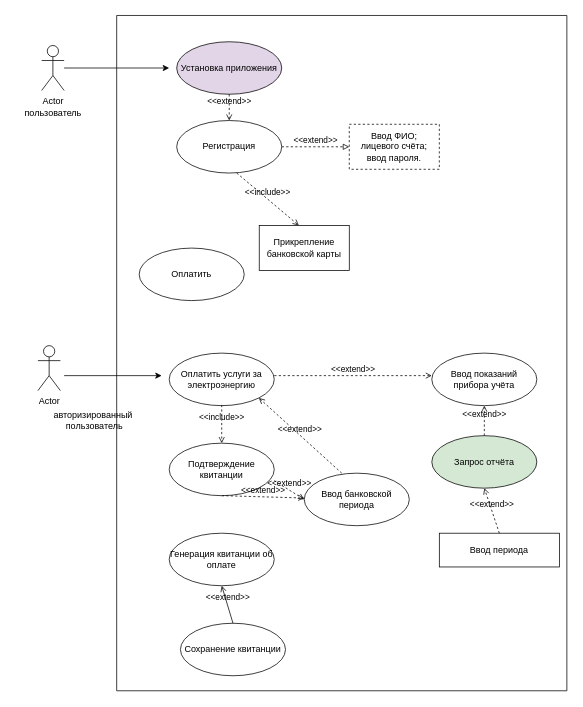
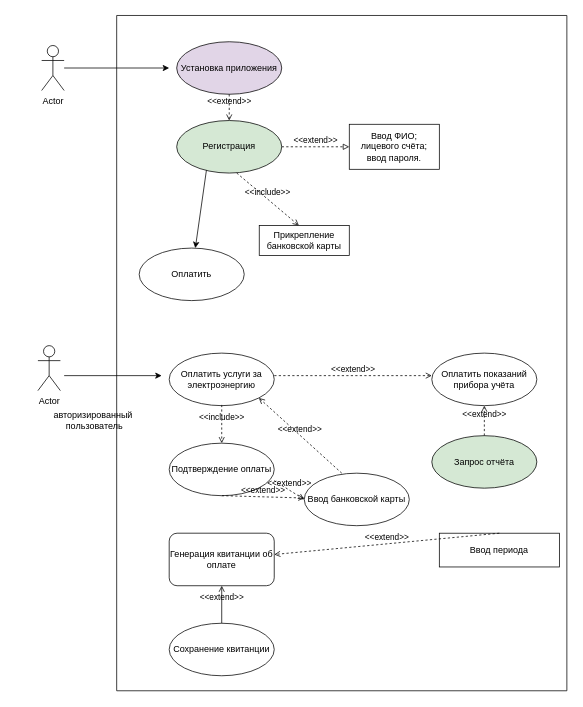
- <mxCell id="8" value="пользователь" style="text;html=1;align=center;verticalAlign=middle;resizable=0;points=[];autosize=1;strokeColor=none;fillColor=none;" vertex="1" parent="1"><mxGeometry x="20" y="135" width="100" height="30" as="geometry" /></mxCell>
- <mxCell id="12" value="Регистрация" style="ellipse;whiteSpace=wrap;html=1;" vertex="1" parent="1"><mxGeometry x="235" y="160" width="140" height="70" as="geometry" /></mxCell>
+ <mxCell id="12" value="Регистрация" style="ellipse;whiteSpace=wrap;html=1;fillColor=#d5e8d4;" vertex="1" parent="1"><mxGeometry x="235" y="160" width="140" height="70" as="geometry" /></mxCell>
- <mxCell id="14" value="Ввод ФИО;&lt;br&gt;лицевого счёта;&lt;br&gt;ввод пароля." style="rounded=0;whiteSpace=wrap;html=1;dashed=1;" vertex="1" parent="1"><mxGeometry x="465" y="165" width="120" height="60" as="geometry" /></mxCell>
+ <mxCell id="14" value="Ввод ФИО;&lt;br&gt;лицевого счёта;&lt;br&gt;ввод пароля." style="rounded=0;whiteSpace=wrap;html=1;" vertex="1" parent="1"><mxGeometry x="465" y="165" width="120" height="60" as="geometry" /></mxCell>
+ <mxCell id="17" value="" style="endArrow=classic;html=1;rounded=0;exitX=0.283;exitY=0.946;exitDx=0;exitDy=0;exitPerimeter=0;" edge="1" parent="1" source="12" target="18"><mxGeometry width="50" height="50" relative="1" as="geometry"><mxPoint x="265" y="115" as="sourcePoint" /><mxPoint x="275" y="400" as="targetPoint" /><Array as="points" /></mxGeometry></mxCell>
- <mxCell id="15" value="Прикрепление банковской карты" style="rounded=0;whiteSpace=wrap;html=1;" vertex="1" parent="1"><mxGeometry x="345" y="300" width="120" height="60" as="geometry" /></mxCell>
+ <mxCell id="15" value="Прикрепление банковской карты" style="rounded=0;whiteSpace=wrap;html=1;" vertex="1" parent="1"><mxGeometry x="345" y="300" width="120" height="40" as="geometry" /></mxCell>
- <mxCell id="22" value="Ввод показаний прибора учёта" style="ellipse;whiteSpace=wrap;html=1;" vertex="1" parent="1"><mxGeometry x="575" y="470" width="140" height="70" as="geometry" /></mxCell>
+ <mxCell id="22" value="Оплатить показаний прибора учёта" style="ellipse;whiteSpace=wrap;html=1;" vertex="1" parent="1"><mxGeometry x="575" y="470" width="140" height="70" as="geometry" /></mxCell>
- <mxCell id="25" value="Подтверждение квитанции" style="ellipse;whiteSpace=wrap;html=1;" vertex="1" parent="1"><mxGeometry x="225" y="590" width="140" height="70" as="geometry" /></mxCell>
+ <mxCell id="25" value="Подтверждение оплаты" style="ellipse;whiteSpace=wrap;html=1;" vertex="1" parent="1"><mxGeometry x="225" y="590" width="140" height="70" as="geometry" /></mxCell>
- <mxCell id="20" value="Ввод банковской периода" style="ellipse;whiteSpace=wrap;html=1;" vertex="1" parent="1"><mxGeometry x="405" y="630" width="140" height="70" as="geometry" /></mxCell>
+ <mxCell id="20" value="Ввод банковской карты" style="ellipse;whiteSpace=wrap;html=1;" vertex="1" parent="1"><mxGeometry x="405" y="630" width="140" height="70" as="geometry" /></mxCell>
- <mxCell id="33" value="&amp;lt;&amp;lt;extend&amp;gt;&amp;gt;" style="html=1;verticalAlign=bottom;labelBackgroundColor=none;endArrow=open;endFill=0;dashed=1;rounded=0;entryX=0.5;entryY=1;entryDx=0;entryDy=0;exitX=0.5;exitY=0;exitDx=0;exitDy=0;" edge="1" parent="1" source="26" target="21"><mxGeometry width="160" relative="1" as="geometry"><mxPoint x="635" y="710" as="sourcePoint" /><mxPoint x="795" y="710" as="targetPoint" /></mxGeometry></mxCell>
+ <mxCell id="33" value="&amp;lt;&amp;lt;extend&amp;gt;&amp;gt;" style="html=1;verticalAlign=bottom;labelBackgroundColor=none;endArrow=open;endFill=0;dashed=1;rounded=0;exitX=0.5;exitY=0;exitDx=0;exitDy=0;" edge="1" parent="1" source="26" target="24"><mxGeometry width="160" relative="1" as="geometry"><mxPoint x="635" y="710" as="sourcePoint" /><mxPoint x="795" y="710" as="targetPoint" /></mxGeometry></mxCell>
- <mxCell id="24" value="Генерация квитанции об оплате" style="ellipse;whiteSpace=wrap;html=1;" vertex="1" parent="1"><mxGeometry x="225" y="710" width="140" height="70" as="geometry" /></mxCell>
+ <mxCell id="24" value="Генерация квитанции об оплате" style="whiteSpace=wrap;html=1;rounded=1;" vertex="1" parent="1"><mxGeometry x="225" y="710" width="140" height="70" as="geometry" /></mxCell>
- <mxCell id="23" value="Сохранение квитанции" style="ellipse;whiteSpace=wrap;html=1;" vertex="1" parent="1"><mxGeometry x="240" y="830" width="140" height="70" as="geometry" /></mxCell>
+ <mxCell id="23" value="Сохранение квитанции" style="ellipse;whiteSpace=wrap;html=1;" vertex="1" parent="1"><mxGeometry x="225" y="830" width="140" height="70" as="geometry" /></mxCell>
